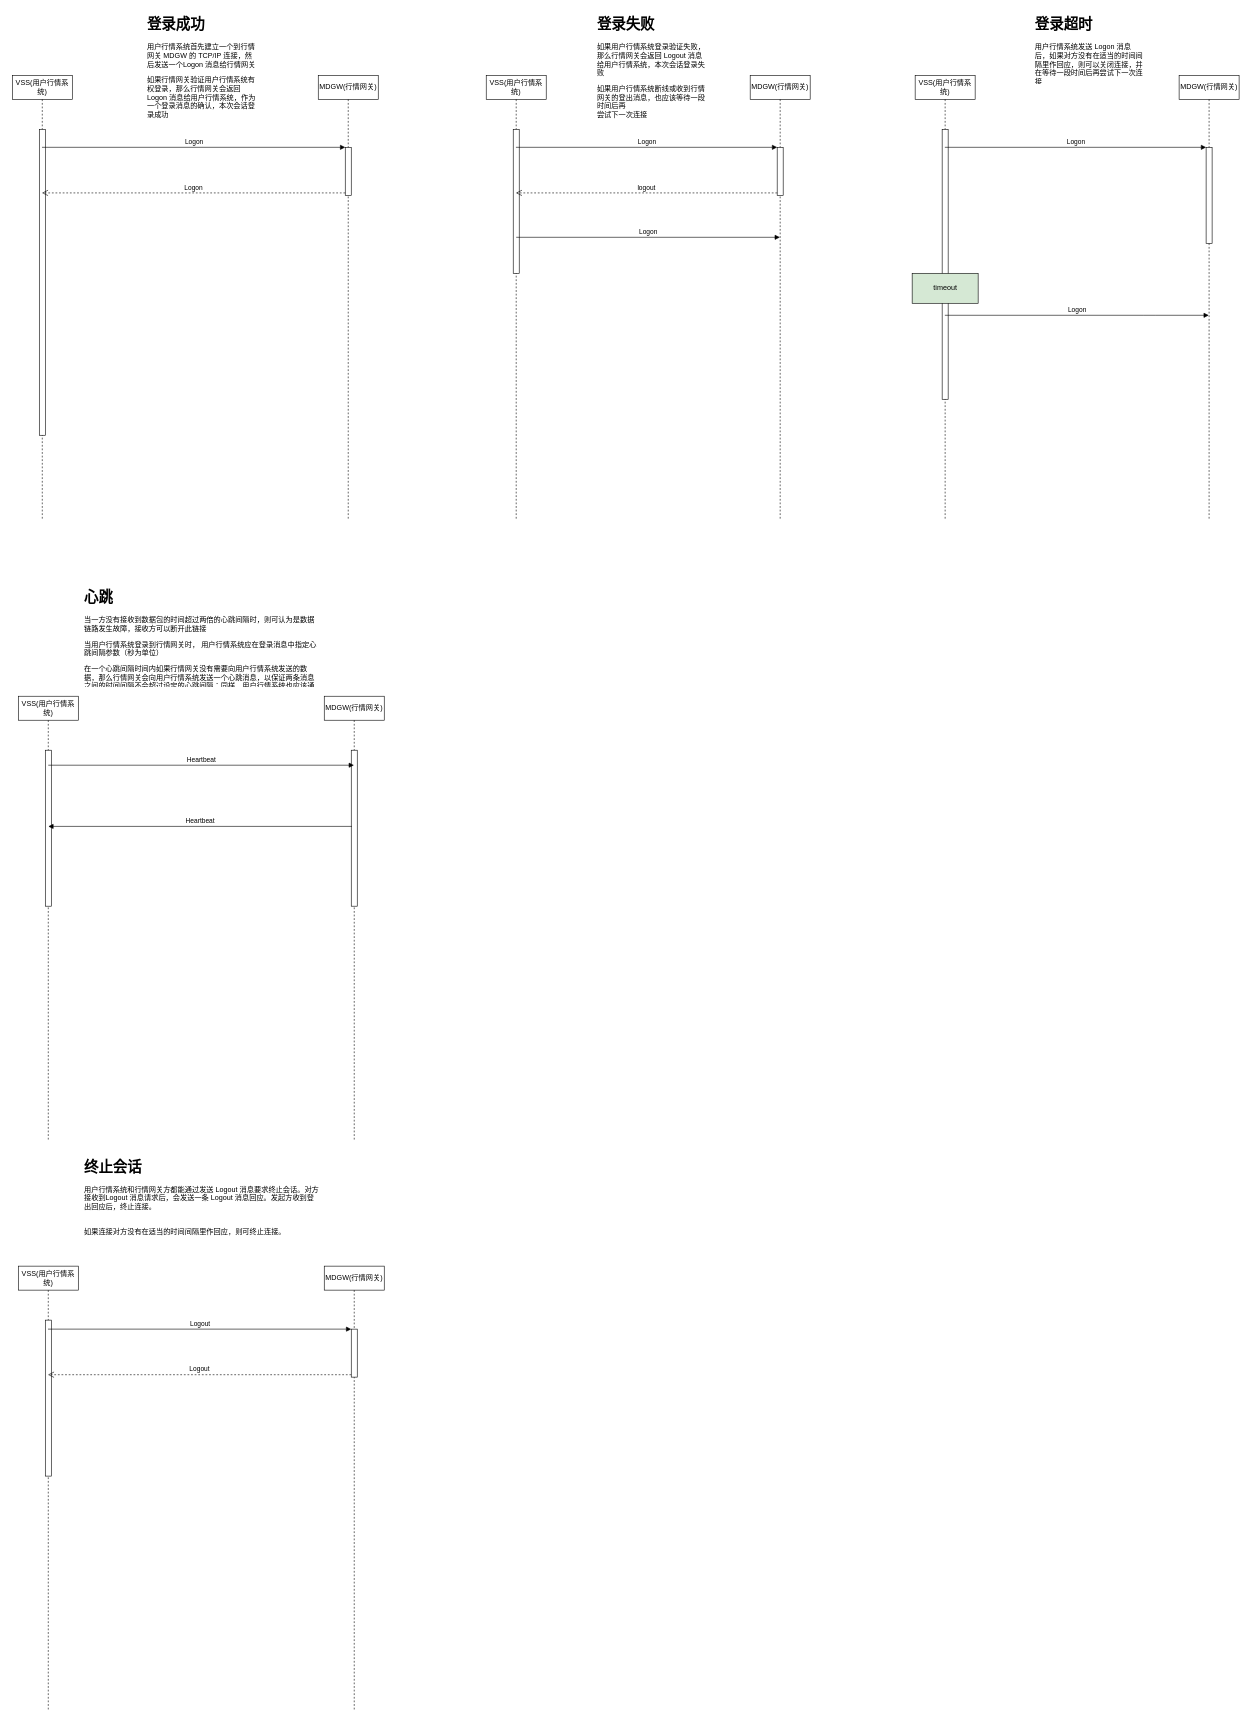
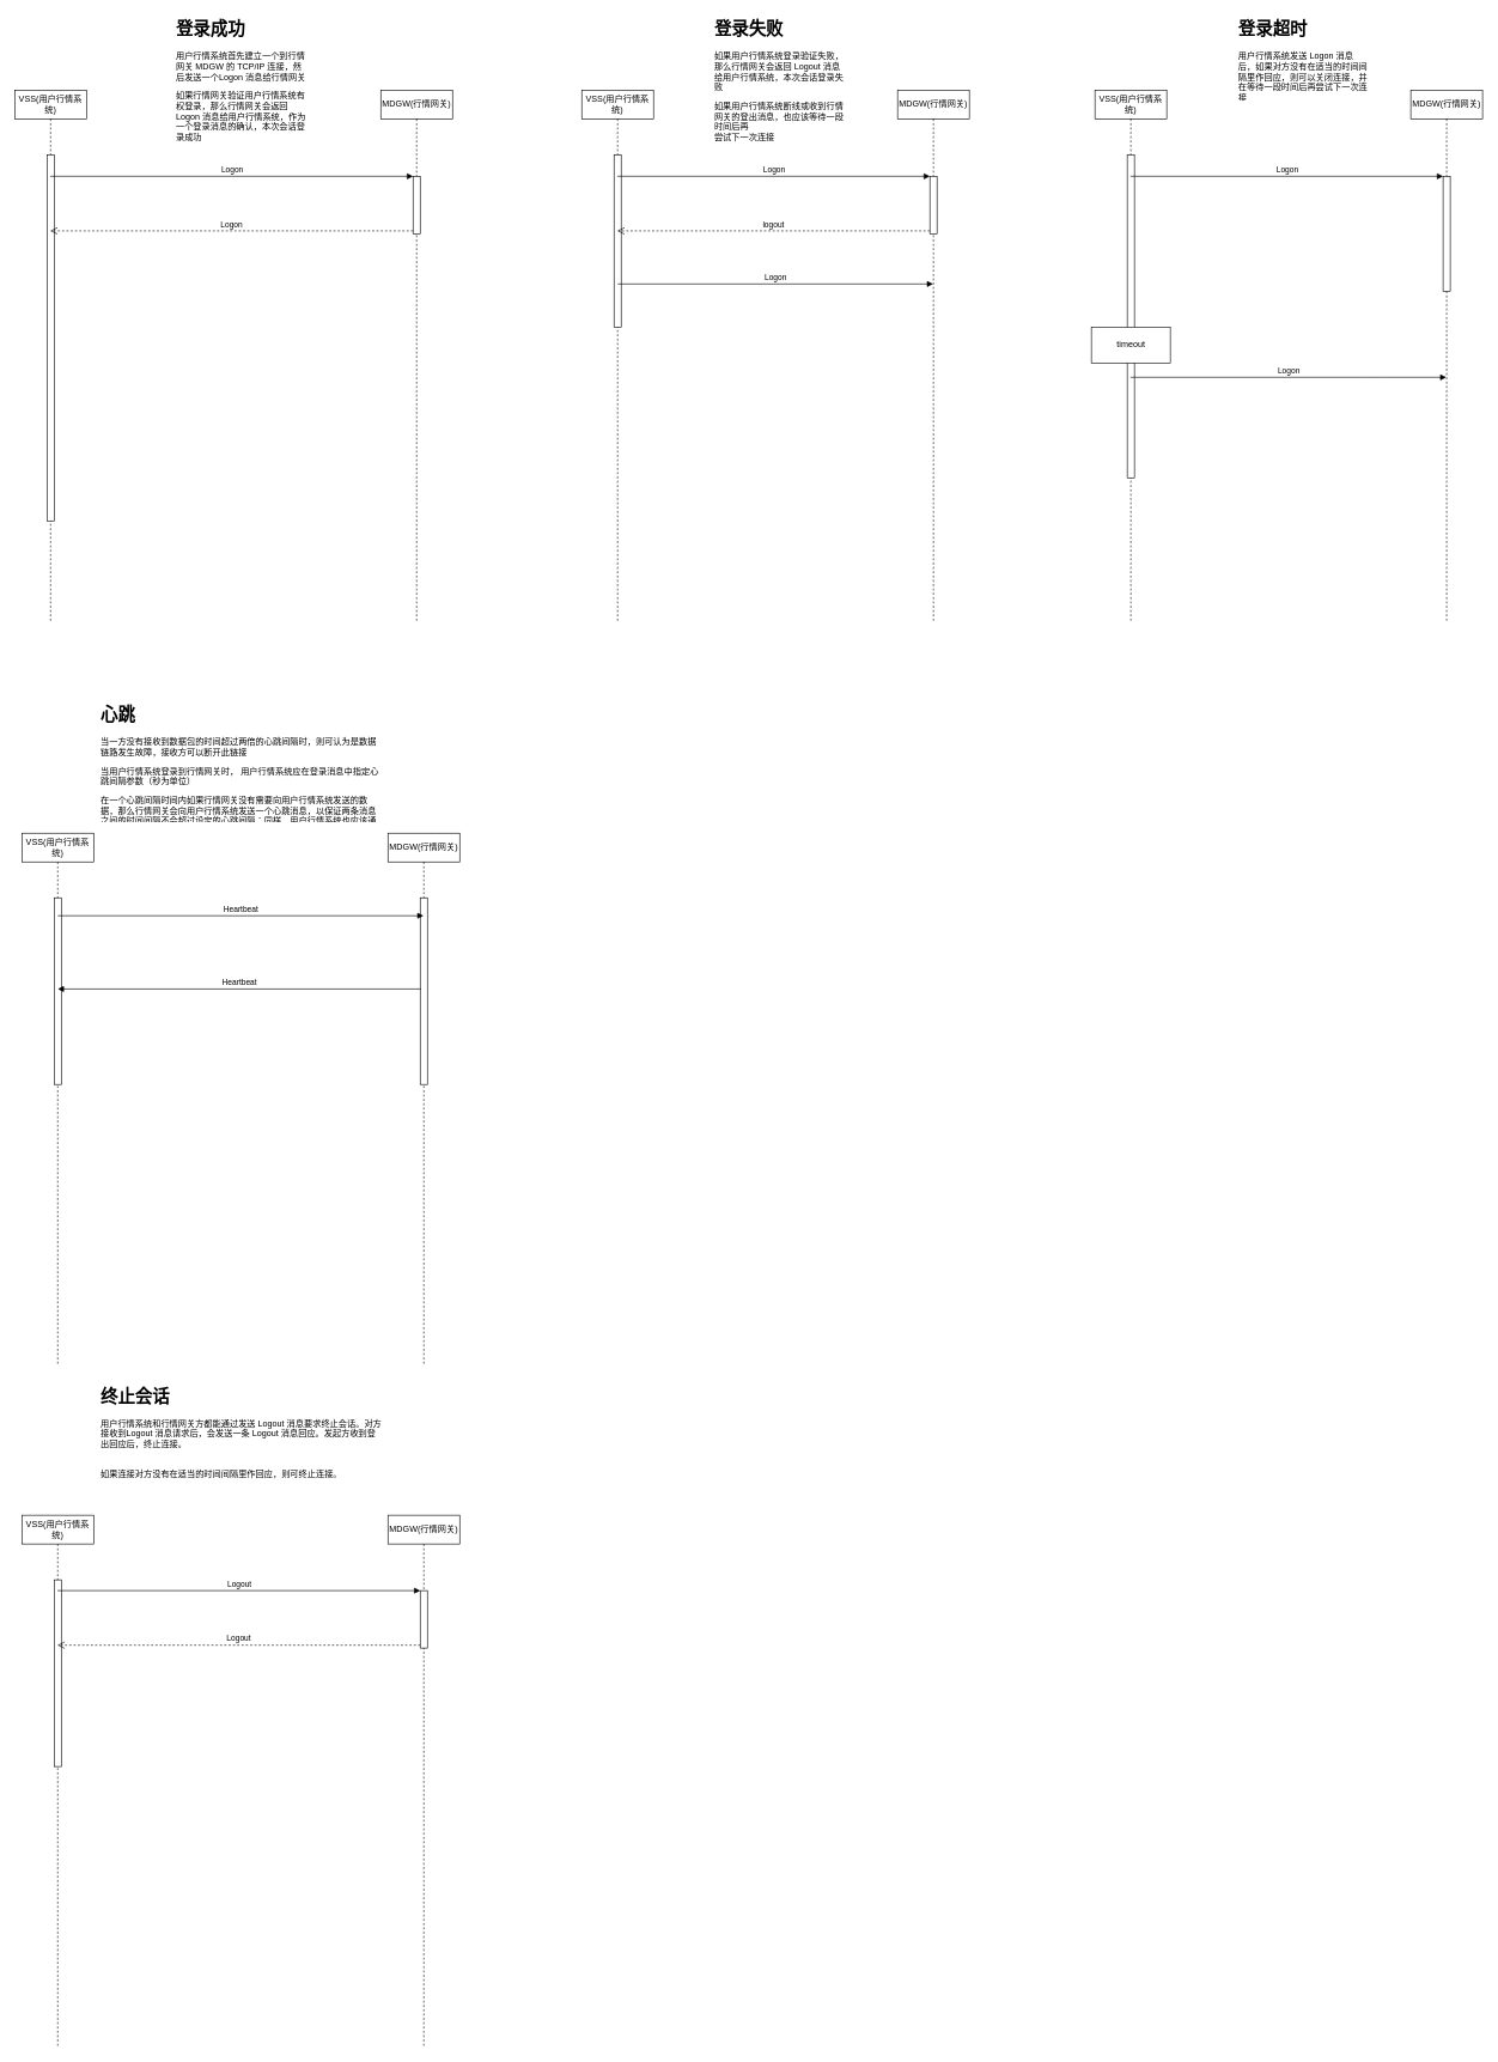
- <mxCell id="23" value="timeout" style="html=1;fillColor=#d5e8d4;" vertex="1" parent="1"><mxGeometry x="1520" y="455" width="110" height="50" as="geometry" /></mxCell>
+ <mxCell id="23" value="timeout" style="html=1;" vertex="1" parent="1"><mxGeometry x="1520" y="455" width="110" height="50" as="geometry" /></mxCell>
